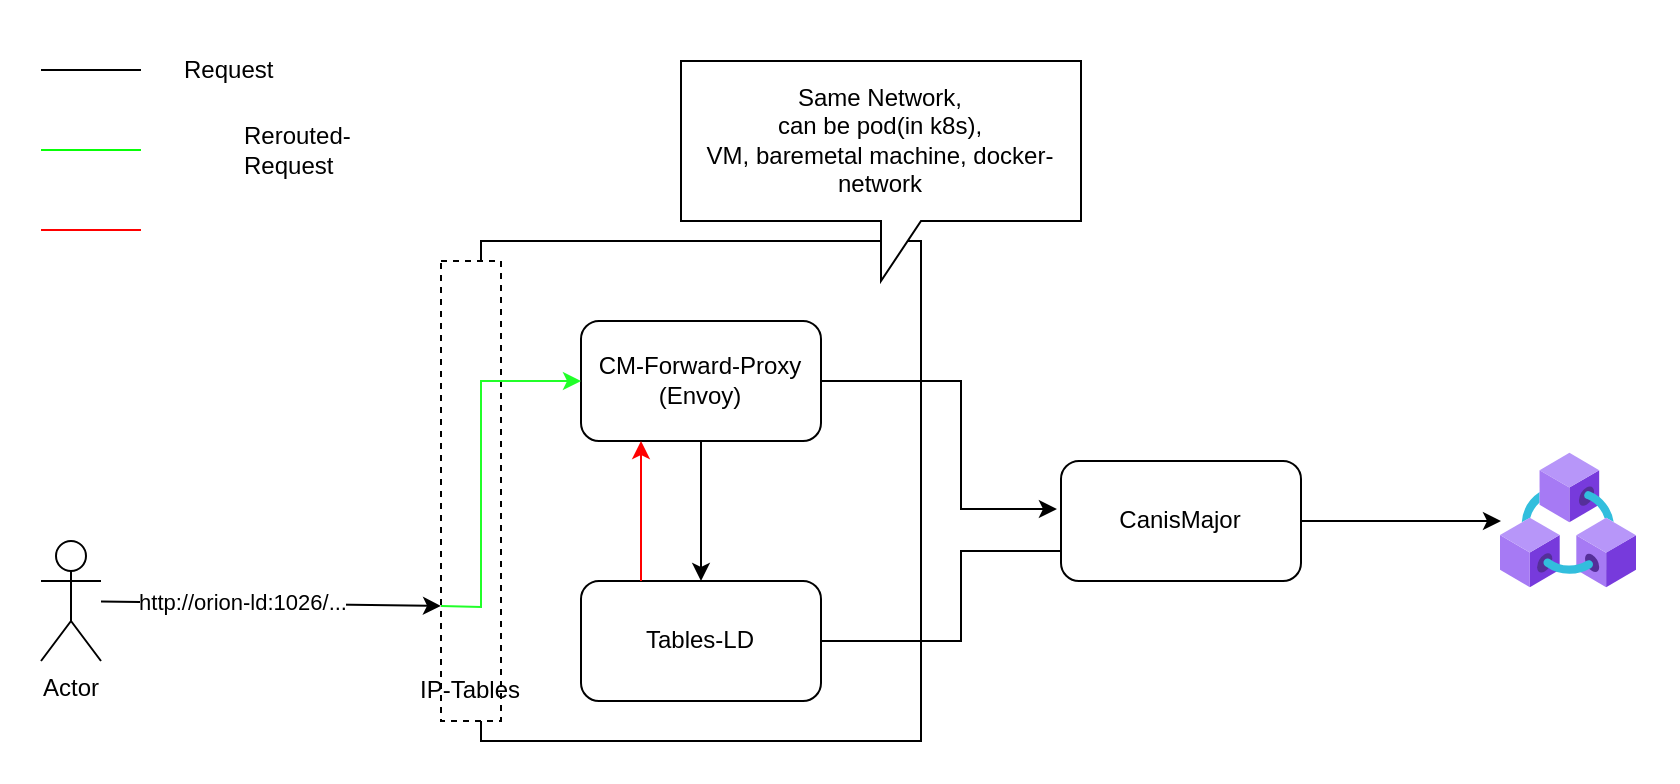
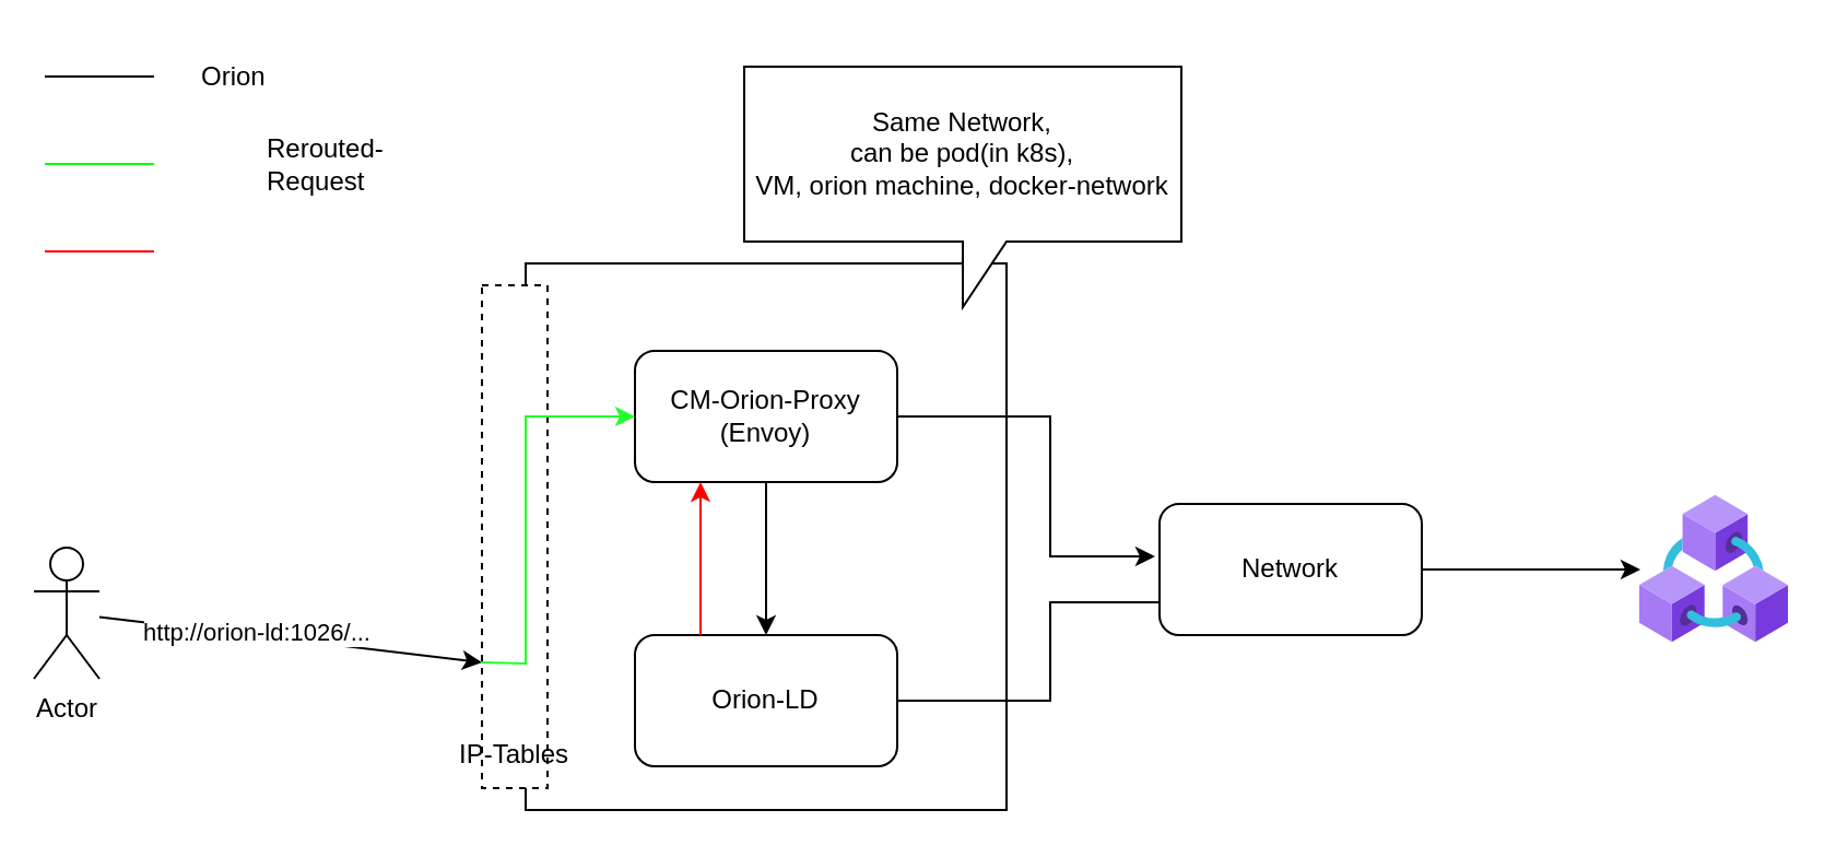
- <mxCell id="27" value="&lt;div align=&quot;left&quot;&gt;Request&lt;/div&gt;" style="text;html=1;strokeColor=none;fillColor=none;align=left;verticalAlign=middle;whiteSpace=wrap;rounded=0;" vertex="1" parent="1"><mxGeometry y="20" width="60" height="30" as="geometry" x="90" /></mxCell>
+ <mxCell id="27" value="&lt;div align=&quot;left&quot;&gt;Orion&lt;/div&gt;" style="text;html=1;strokeColor=none;fillColor=none;align=left;verticalAlign=middle;whiteSpace=wrap;rounded=0;" vertex="1" parent="1"><mxGeometry y="20" width="60" height="30" as="geometry" x="90" /></mxCell>
- <mxCell id="12" value="&lt;div&gt;Same Network,&lt;/div&gt;&lt;div&gt;can be pod(in k8s),&lt;/div&gt;&lt;div&gt;VM, baremetal machine, docker-network&lt;br&gt;&lt;/div&gt;" style="shape=callout;whiteSpace=wrap;html=1;perimeter=calloutPerimeter;" vertex="1" parent="1"><mxGeometry x="340" y="30" width="200" height="110" as="geometry" /></mxCell>
+ <mxCell id="12" value="&lt;div&gt;Same Network,&lt;/div&gt;&lt;div&gt;can be pod(in k8s),&lt;/div&gt;&lt;div&gt;VM, orion machine, docker-network&lt;br&gt;&lt;/div&gt;" style="shape=callout;whiteSpace=wrap;html=1;perimeter=calloutPerimeter;" vertex="1" parent="1"><mxGeometry x="340" y="30" width="200" height="110" as="geometry" /></mxCell>
- <mxCell id="4" value="&lt;div&gt;CM-Forward-Proxy&lt;/div&gt;&lt;div&gt;(Envoy)&lt;br&gt;&lt;/div&gt;" style="rounded=1;whiteSpace=wrap;html=1;" vertex="1" parent="3"><mxGeometry y="20" width="120" height="60" as="geometry" /></mxCell>
+ <mxCell id="4" value="&lt;div&gt;CM-Orion-Proxy&lt;/div&gt;&lt;div&gt;(Envoy)&lt;br&gt;&lt;/div&gt;" style="rounded=1;whiteSpace=wrap;html=1;" vertex="1" parent="3"><mxGeometry y="20" width="120" height="60" as="geometry" /></mxCell>
- <mxCell id="7" value="&lt;div&gt;CanisMajor&lt;/div&gt;" style="rounded=1;whiteSpace=wrap;html=1;" vertex="1" parent="6"><mxGeometry y="20" width="120" height="60" as="geometry" /></mxCell>
+ <mxCell id="7" value="&lt;div&gt;Network&lt;/div&gt;" style="rounded=1;whiteSpace=wrap;html=1;" vertex="1" parent="6"><mxGeometry y="20" width="120" height="60" as="geometry" /></mxCell>
- <mxCell id="14" value="Actor" style="shape=umlActor;verticalLabelPosition=bottom;verticalAlign=top;html=1;outlineConnect=0;" vertex="1" parent="1"><mxGeometry x="20" y="270" width="30" height="60" as="geometry" /></mxCell>
+ <mxCell id="14" value="Actor" style="shape=umlActor;verticalLabelPosition=bottom;verticalAlign=top;html=1;outlineConnect=0;" vertex="1" parent="1"><mxGeometry x="15" y="250" width="30" height="60" as="geometry" /></mxCell>
- <mxCell id="10" value="&lt;div&gt;Tables-LD&lt;/div&gt;" style="rounded=1;whiteSpace=wrap;html=1;" vertex="1" parent="9"><mxGeometry y="20" width="120" height="60" as="geometry" /></mxCell>
+ <mxCell id="10" value="&lt;div&gt;Orion-LD&lt;/div&gt;" style="rounded=1;whiteSpace=wrap;html=1;" vertex="1" parent="9"><mxGeometry y="20" width="120" height="60" as="geometry" /></mxCell>
